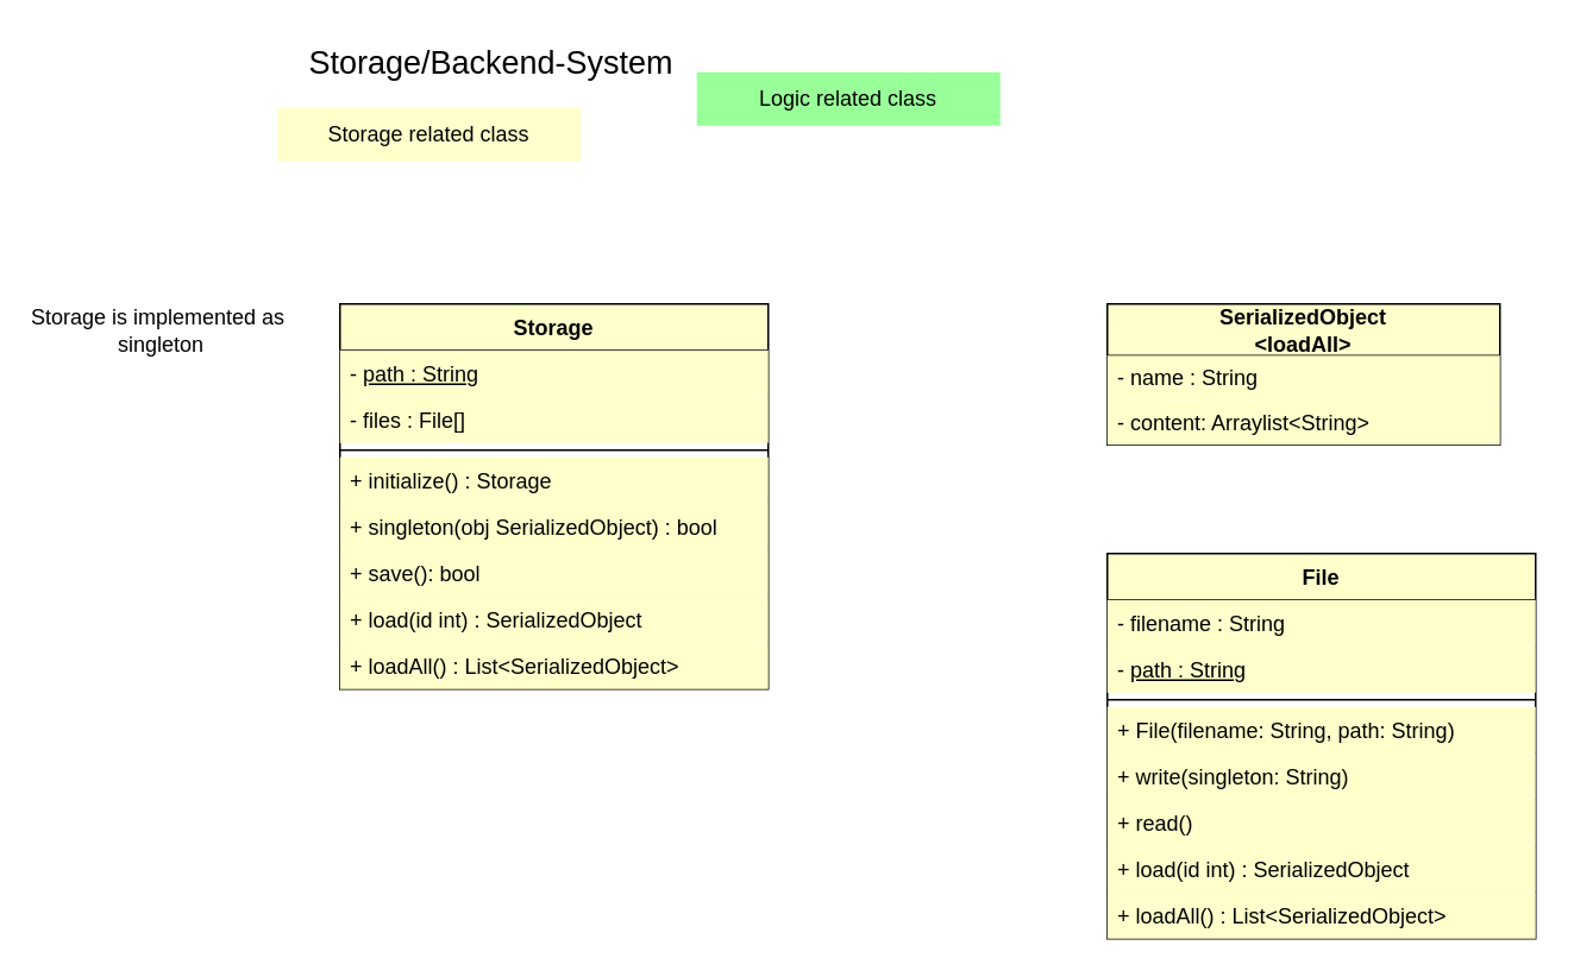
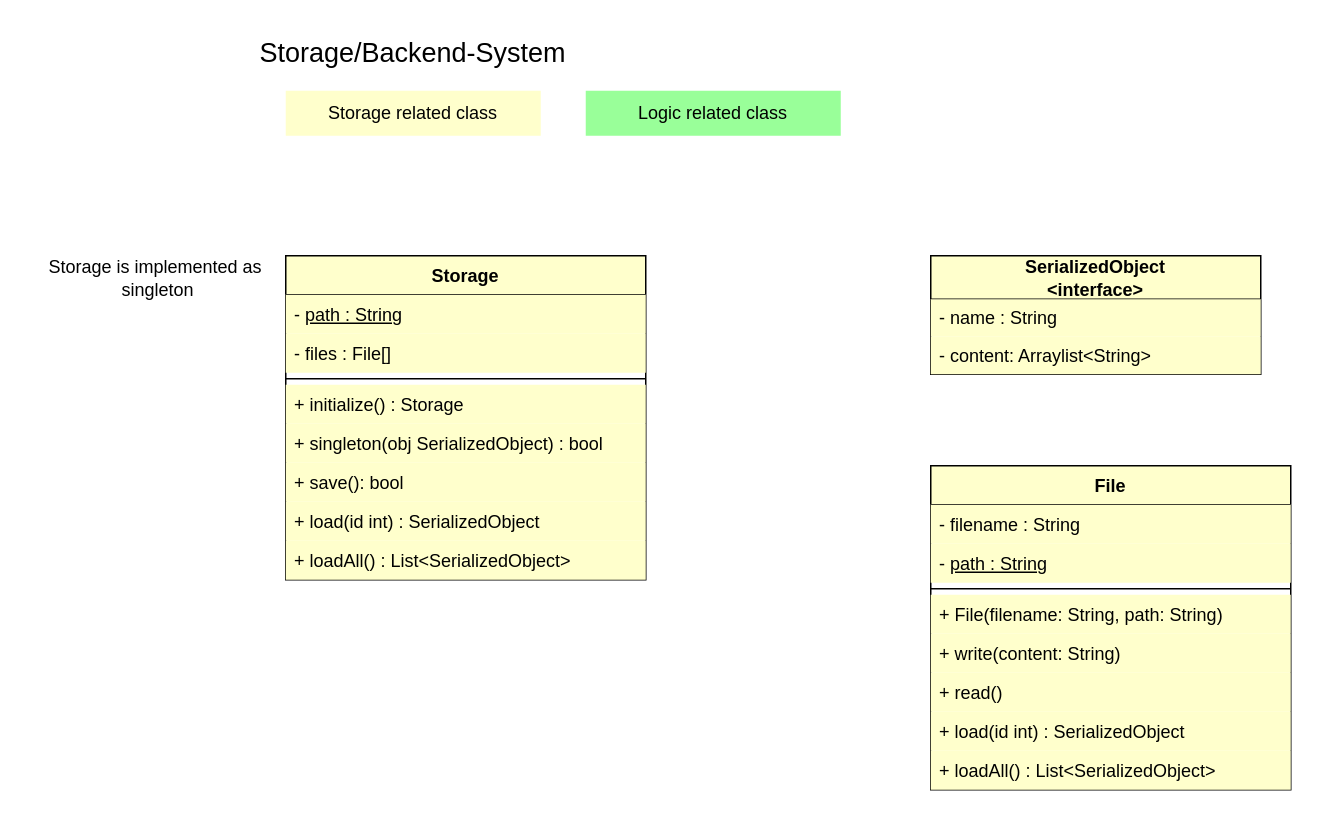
- <mxCell id="26" value="Logic related class" style="text;html=1;align=center;verticalAlign=middle;whiteSpace=wrap;rounded=0;fillColor=#99FF99;" vertex="1" parent="1"><mxGeometry x="390" y="40" width="170" height="30" as="geometry" /></mxCell>
+ <mxCell id="26" value="Logic related class" style="text;html=1;align=center;verticalAlign=middle;whiteSpace=wrap;rounded=0;fillColor=#99FF99;" vertex="1" parent="1"><mxGeometry x="390" y="60" width="170" height="30" as="geometry" /></mxCell>
- <mxCell id="25" value="Storage related class" style="text;html=1;align=center;verticalAlign=middle;whiteSpace=wrap;rounded=0;fillColor=#FFFFCC;" vertex="1" parent="1"><mxGeometry x="155" y="60" width="170" height="30" as="geometry" /></mxCell>
+ <mxCell id="25" value="Storage related class" style="text;html=1;align=center;verticalAlign=middle;whiteSpace=wrap;rounded=0;fillColor=#FFFFCC;" vertex="1" parent="1"><mxGeometry x="190" y="60" width="170" height="30" as="geometry" /></mxCell>
- <mxCell id="15" value="&lt;div&gt;Storage is implemented as&amp;nbsp;&lt;/div&gt;&lt;div&gt;singleton&lt;/div&gt;" style="text;html=1;align=center;verticalAlign=middle;whiteSpace=wrap;rounded=0;fillColor=none;" parent="1" vertex="1"><mxGeometry x="5" y="170" width="170" height="30" as="geometry" /></mxCell>
+ <mxCell id="15" value="&lt;div&gt;Storage is implemented as&amp;nbsp;&lt;/div&gt;&lt;div&gt;singleton&lt;/div&gt;" style="text;html=1;align=center;verticalAlign=middle;whiteSpace=wrap;rounded=0;fillColor=none;" parent="1" vertex="1"><mxGeometry x="20" y="170" width="170" height="30" as="geometry" /></mxCell>
- <mxCell id="3" value="&lt;div&gt;SerializedObject&lt;/div&gt;&amp;lt;loadAll&amp;gt;" style="swimlane;fontStyle=1;align=center;verticalAlign=middle;childLayout=stackLayout;horizontal=1;startSize=29;horizontalStack=0;resizeParent=1;resizeParentMax=0;resizeLast=0;collapsible=0;marginBottom=0;html=1;whiteSpace=wrap;fillColor=#FFFFCC;" parent="1" vertex="1"><mxGeometry x="620" y="170" width="220" height="79" as="geometry" /></mxCell>
+ <mxCell id="3" value="&lt;div&gt;SerializedObject&lt;/div&gt;&amp;lt;interface&amp;gt;" style="swimlane;fontStyle=1;align=center;verticalAlign=middle;childLayout=stackLayout;horizontal=1;startSize=29;horizontalStack=0;resizeParent=1;resizeParentMax=0;resizeLast=0;collapsible=0;marginBottom=0;html=1;whiteSpace=wrap;fillColor=#FFFFCC;" parent="1" vertex="1"><mxGeometry x="620" y="170" width="220" height="79" as="geometry" /></mxCell>
- <mxCell id="21" value="+ write(singleton: String)" style="text;strokeColor=none;fillColor=#FFFFCC;align=left;verticalAlign=top;spacingLeft=4;spacingRight=4;overflow=hidden;rotatable=0;points=[[0,0.5],[1,0.5]];portConstraint=eastwest;whiteSpace=wrap;html=1;" parent="16" vertex="1"><mxGeometry y="112" width="240" height="26" as="geometry" /></mxCell>
+ <mxCell id="21" value="+ write(content: String)" style="text;strokeColor=none;fillColor=#FFFFCC;align=left;verticalAlign=top;spacingLeft=4;spacingRight=4;overflow=hidden;rotatable=0;points=[[0,0.5],[1,0.5]];portConstraint=eastwest;whiteSpace=wrap;html=1;" parent="16" vertex="1"><mxGeometry y="112" width="240" height="26" as="geometry" /></mxCell>
